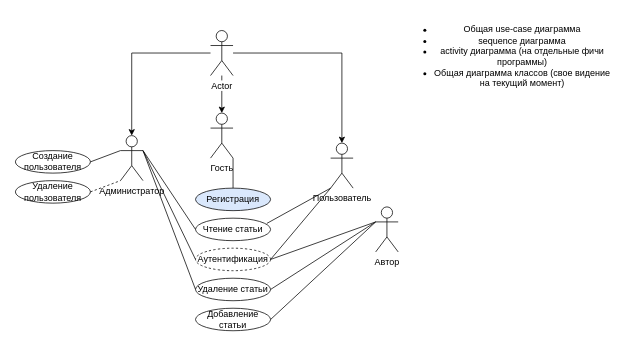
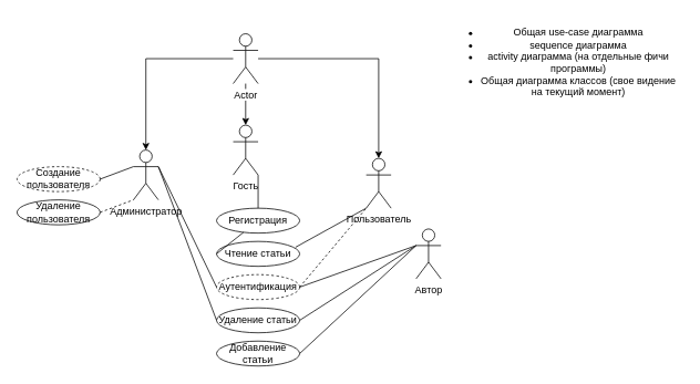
- <mxCell id="14" value="Создание пользователя" style="ellipse;whiteSpace=wrap;html=1;" vertex="1" parent="1"><mxGeometry x="20" y="200" width="100" height="30" as="geometry" /></mxCell>
+ <mxCell id="14" value="Создание пользователя" style="ellipse;whiteSpace=wrap;html=1;dashed=1;" vertex="1" parent="1"><mxGeometry x="20" y="200" width="100" height="30" as="geometry" /></mxCell>
- <mxCell id="26" value="" style="endArrow=none;html=1;entryX=1;entryY=0.333;entryDx=0;entryDy=0;entryPerimeter=0;exitX=0;exitY=0.5;exitDx=0;exitDy=0;" edge="1" parent="1" source="12" target="7"><mxGeometry width="50" height="50" relative="1" as="geometry"><mxPoint x="390" y="330" as="sourcePoint" /><mxPoint x="440" y="280" as="targetPoint" /></mxGeometry></mxCell>
+ <mxCell id="26" value="" style="endArrow=none;html=1;exitX=0;exitY=0.5;exitDx=0;exitDy=0;" edge="1" parent="1" source="12" target="19"><mxGeometry width="50" height="50" relative="1" as="geometry"><mxPoint x="390" y="330" as="sourcePoint" /><mxPoint x="440" y="280" as="targetPoint" /></mxGeometry></mxCell>
- <mxCell id="19" value="&lt;div&gt;Регистрация&lt;/div&gt;" style="ellipse;whiteSpace=wrap;html=1;fillColor=#dae8fc;" vertex="1" parent="1"><mxGeometry x="260" y="250" width="100" height="30" as="geometry" /></mxCell>
+ <mxCell id="19" value="&lt;div&gt;Регистрация&lt;/div&gt;" style="ellipse;whiteSpace=wrap;html=1;" vertex="1" parent="1"><mxGeometry x="260" y="250" width="100" height="30" as="geometry" /></mxCell>
- <mxCell id="22" value="" style="endArrow=none;html=1;entryX=0;entryY=1;entryDx=0;entryDy=0;entryPerimeter=0;exitX=1;exitY=0.5;exitDx=0;exitDy=0;" edge="1" parent="1" source="18" target="8"><mxGeometry width="50" height="50" relative="1" as="geometry"><mxPoint x="390" y="330" as="sourcePoint" /><mxPoint x="440" y="280" as="targetPoint" /></mxGeometry></mxCell>
+ <mxCell id="22" value="" style="endArrow=none;html=1;entryX=0;entryY=1;entryDx=0;entryDy=0;entryPerimeter=0;exitX=1;exitY=0.5;exitDx=0;exitDy=0;dashed=1;" edge="1" parent="1" source="18" target="8"><mxGeometry width="50" height="50" relative="1" as="geometry"><mxPoint x="390" y="330" as="sourcePoint" /><mxPoint x="440" y="280" as="targetPoint" /></mxGeometry></mxCell>
